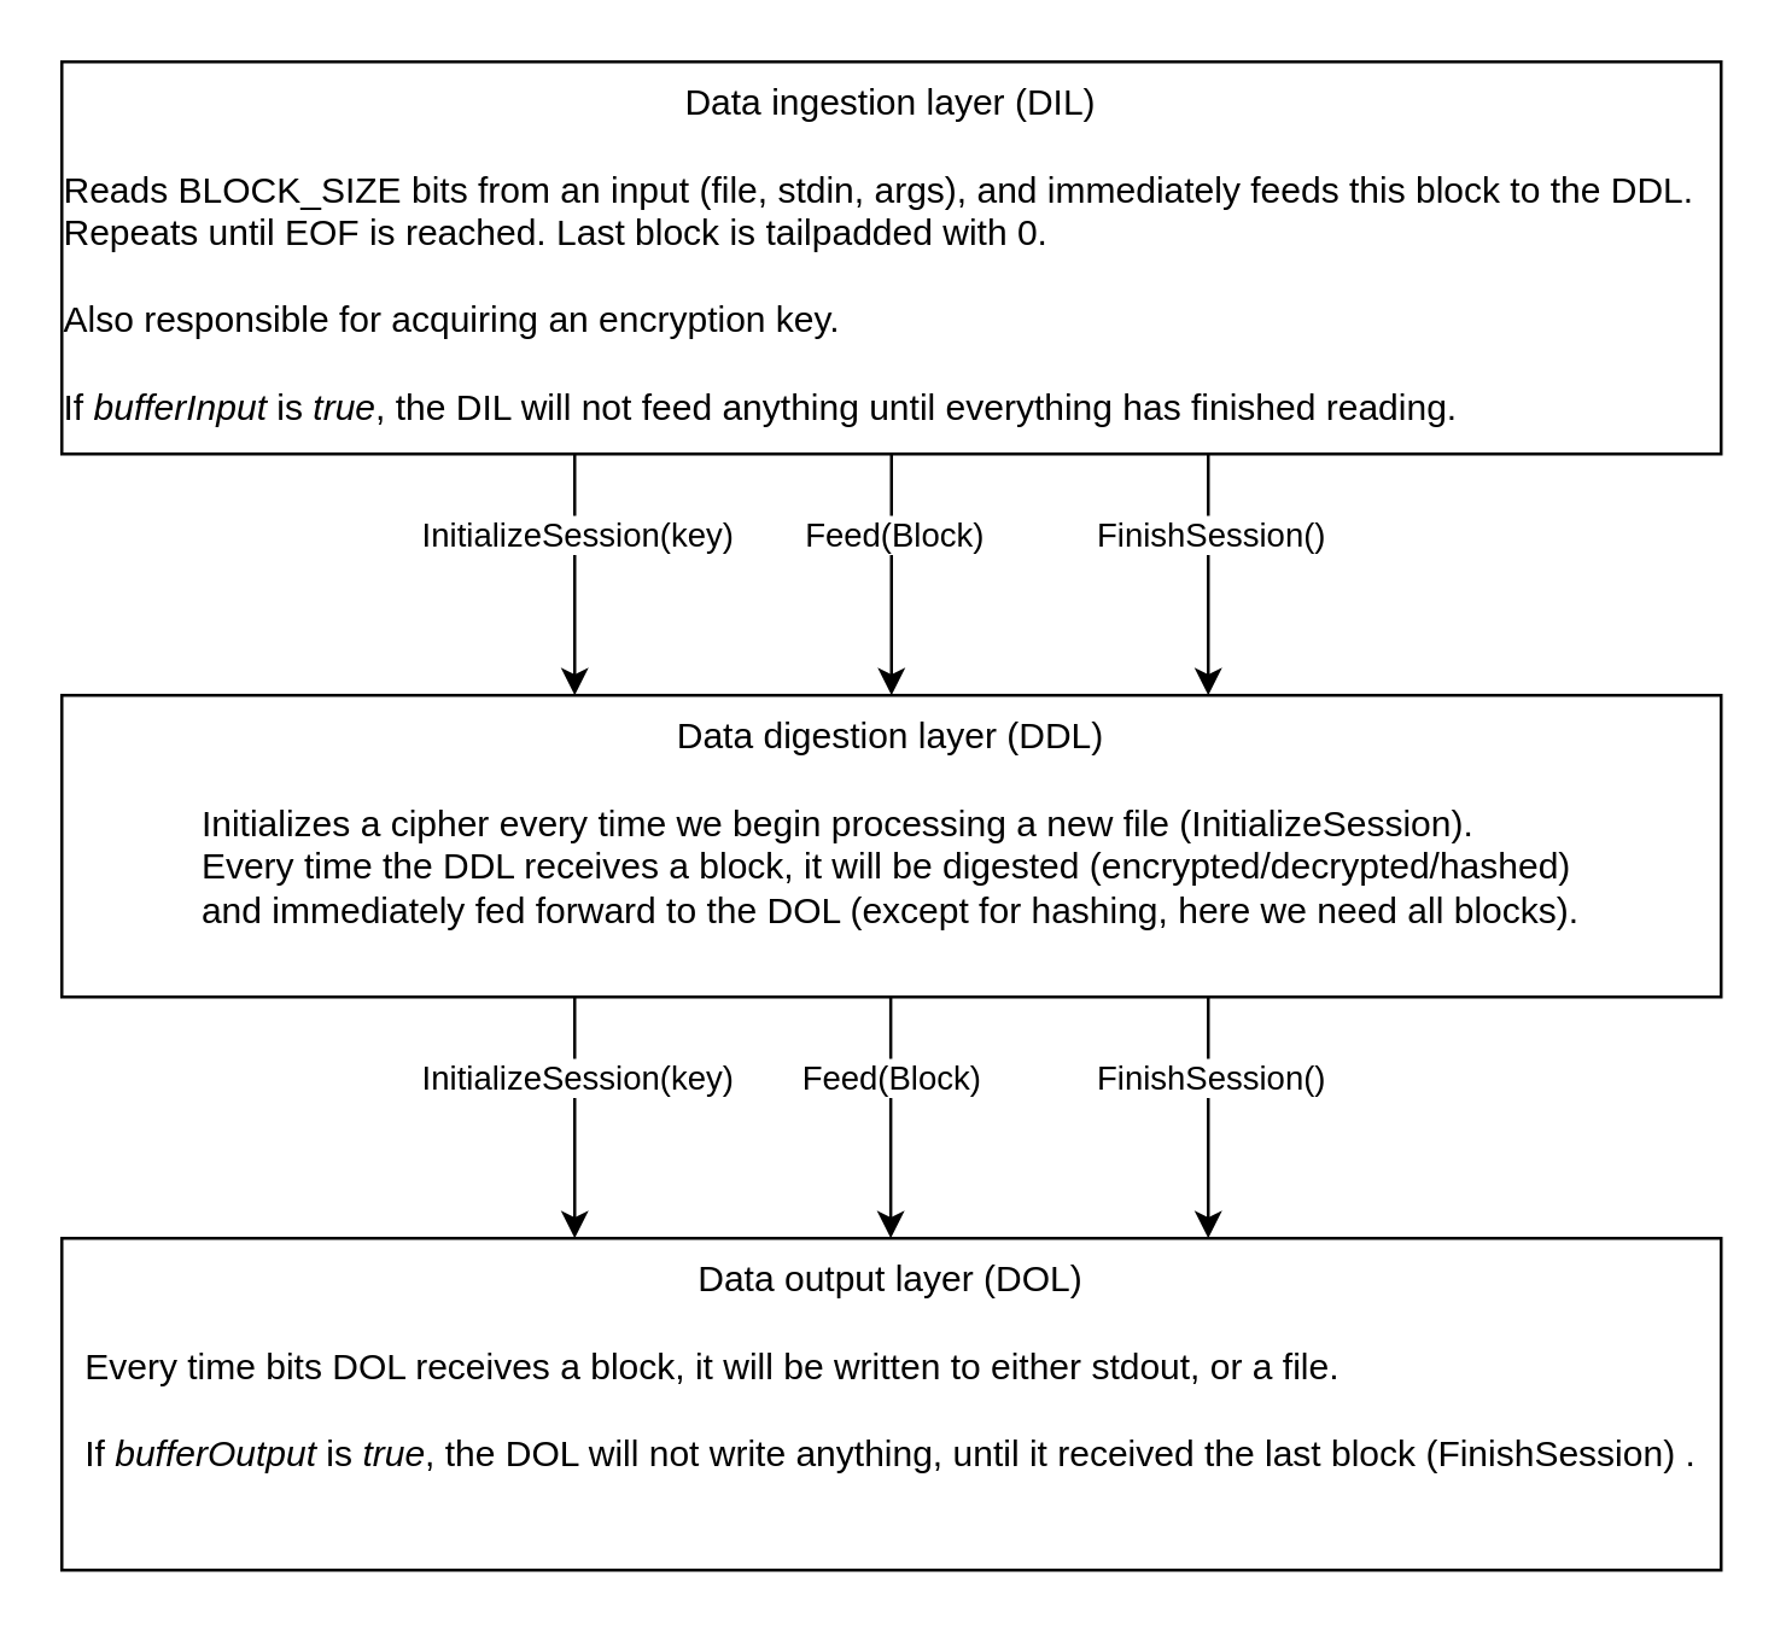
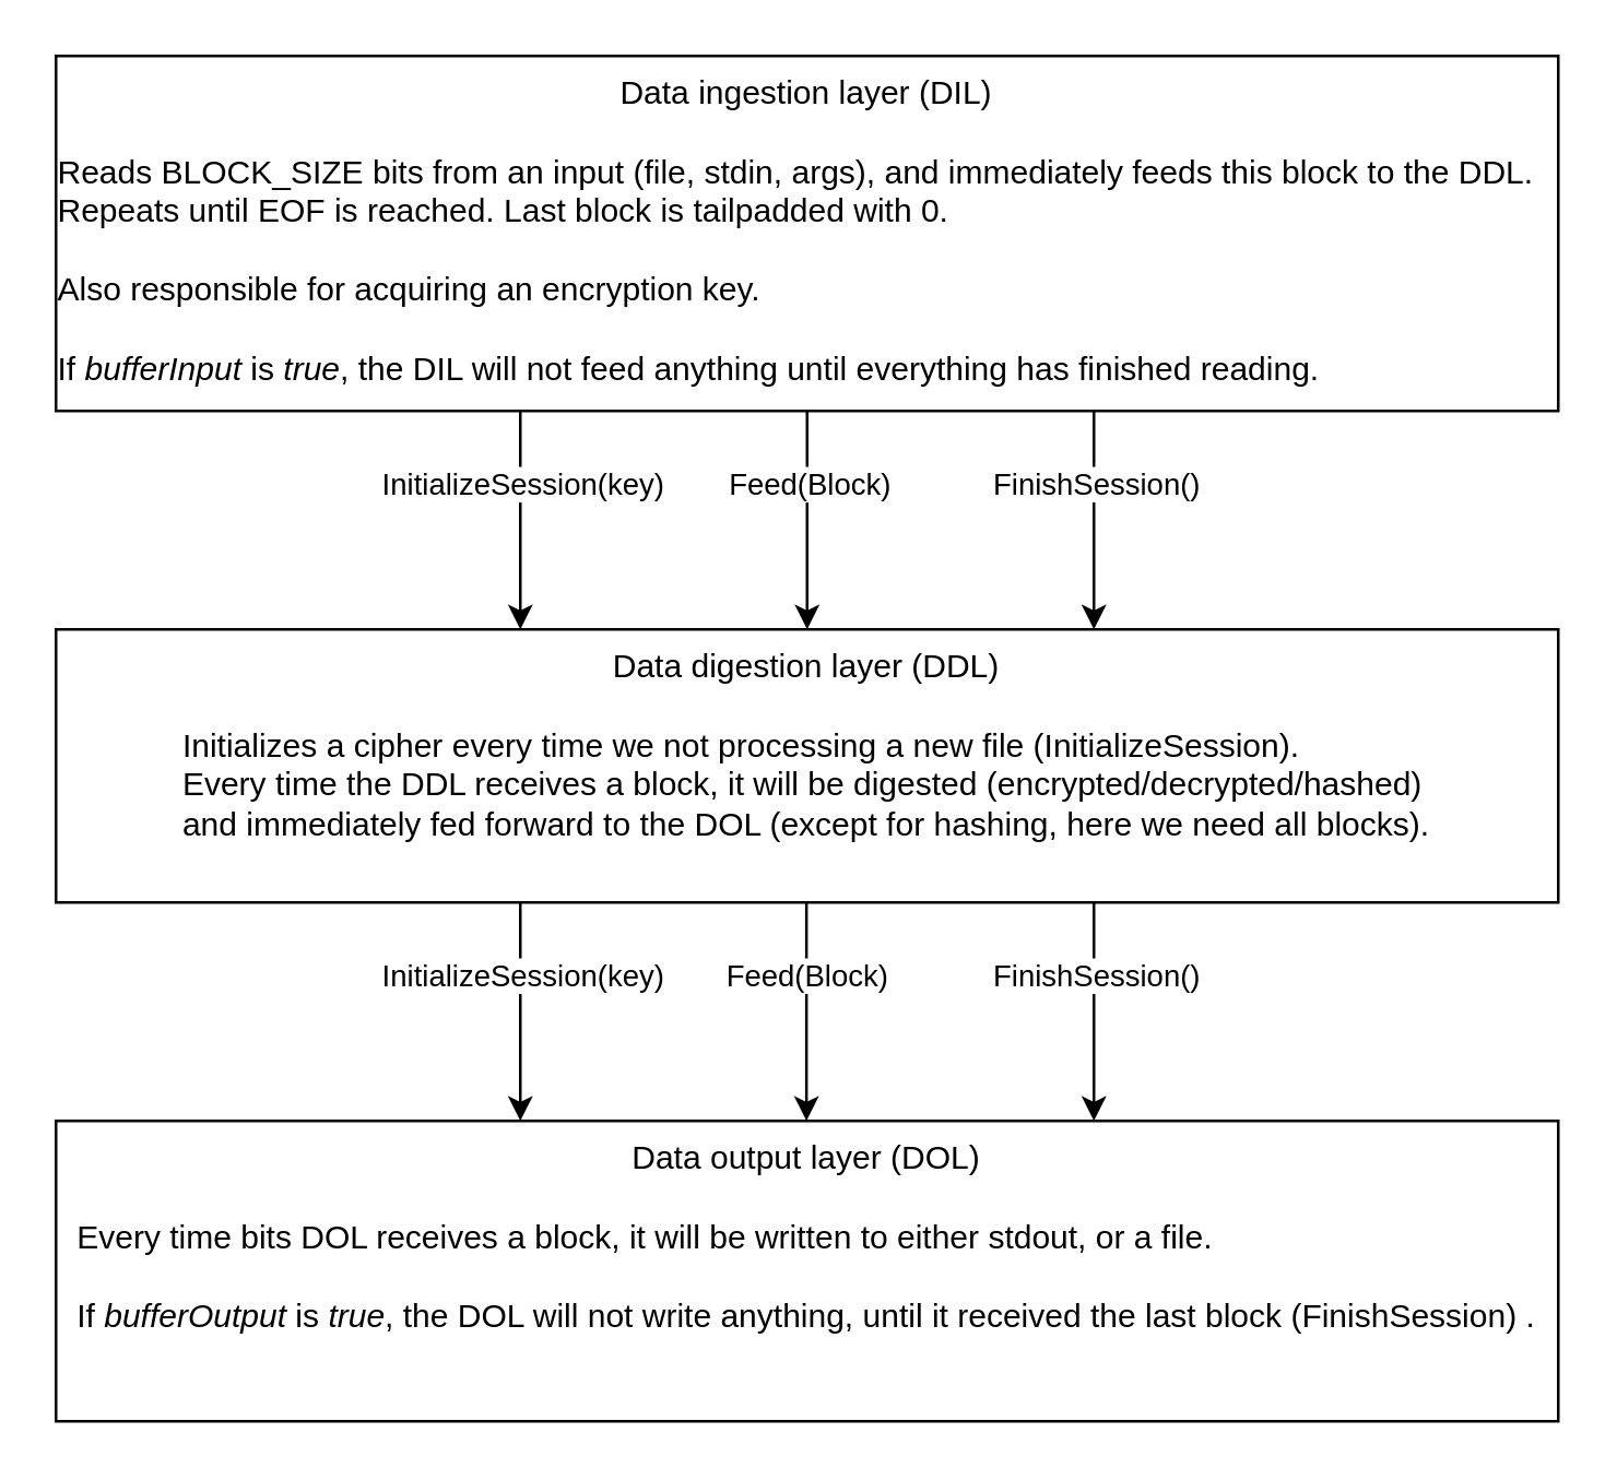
- <mxCell id="3" value="&lt;div&gt;Data digestion layer (DDL)&lt;/div&gt;&lt;div&gt;&lt;br&gt;&lt;/div&gt;&lt;div align=&quot;left&quot;&gt;Initializes a cipher every time we begin processing a new file (InitializeSession).&lt;/div&gt;&lt;div align=&quot;left&quot;&gt;Every time the DDL receives a block, it will be digested (encrypted/decrypted/hashed)&lt;/div&gt;&lt;div align=&quot;left&quot;&gt;and immediately fed forward to the DOL (except for hashing, here we need all blocks).&lt;br&gt;&lt;/div&gt;&lt;div align=&quot;left&quot;&gt;&lt;br&gt;&lt;/div&gt;" style="rounded=0;whiteSpace=wrap;html=1;verticalAlign=top;" vertex="1" parent="1"><mxGeometry x="20" y="230" width="550" height="100" as="geometry" /></mxCell>
+ <mxCell id="3" value="&lt;div&gt;Data digestion layer (DDL)&lt;/div&gt;&lt;div&gt;&lt;br&gt;&lt;/div&gt;&lt;div align=&quot;left&quot;&gt;Initializes a cipher every time we not processing a new file (InitializeSession).&lt;/div&gt;&lt;div align=&quot;left&quot;&gt;Every time the DDL receives a block, it will be digested (encrypted/decrypted/hashed)&lt;/div&gt;&lt;div align=&quot;left&quot;&gt;and immediately fed forward to the DOL (except for hashing, here we need all blocks).&lt;br&gt;&lt;/div&gt;&lt;div align=&quot;left&quot;&gt;&lt;br&gt;&lt;/div&gt;" style="rounded=0;whiteSpace=wrap;html=1;verticalAlign=top;" vertex="1" parent="1"><mxGeometry x="20" y="230" width="550" height="100" as="geometry" /></mxCell>
